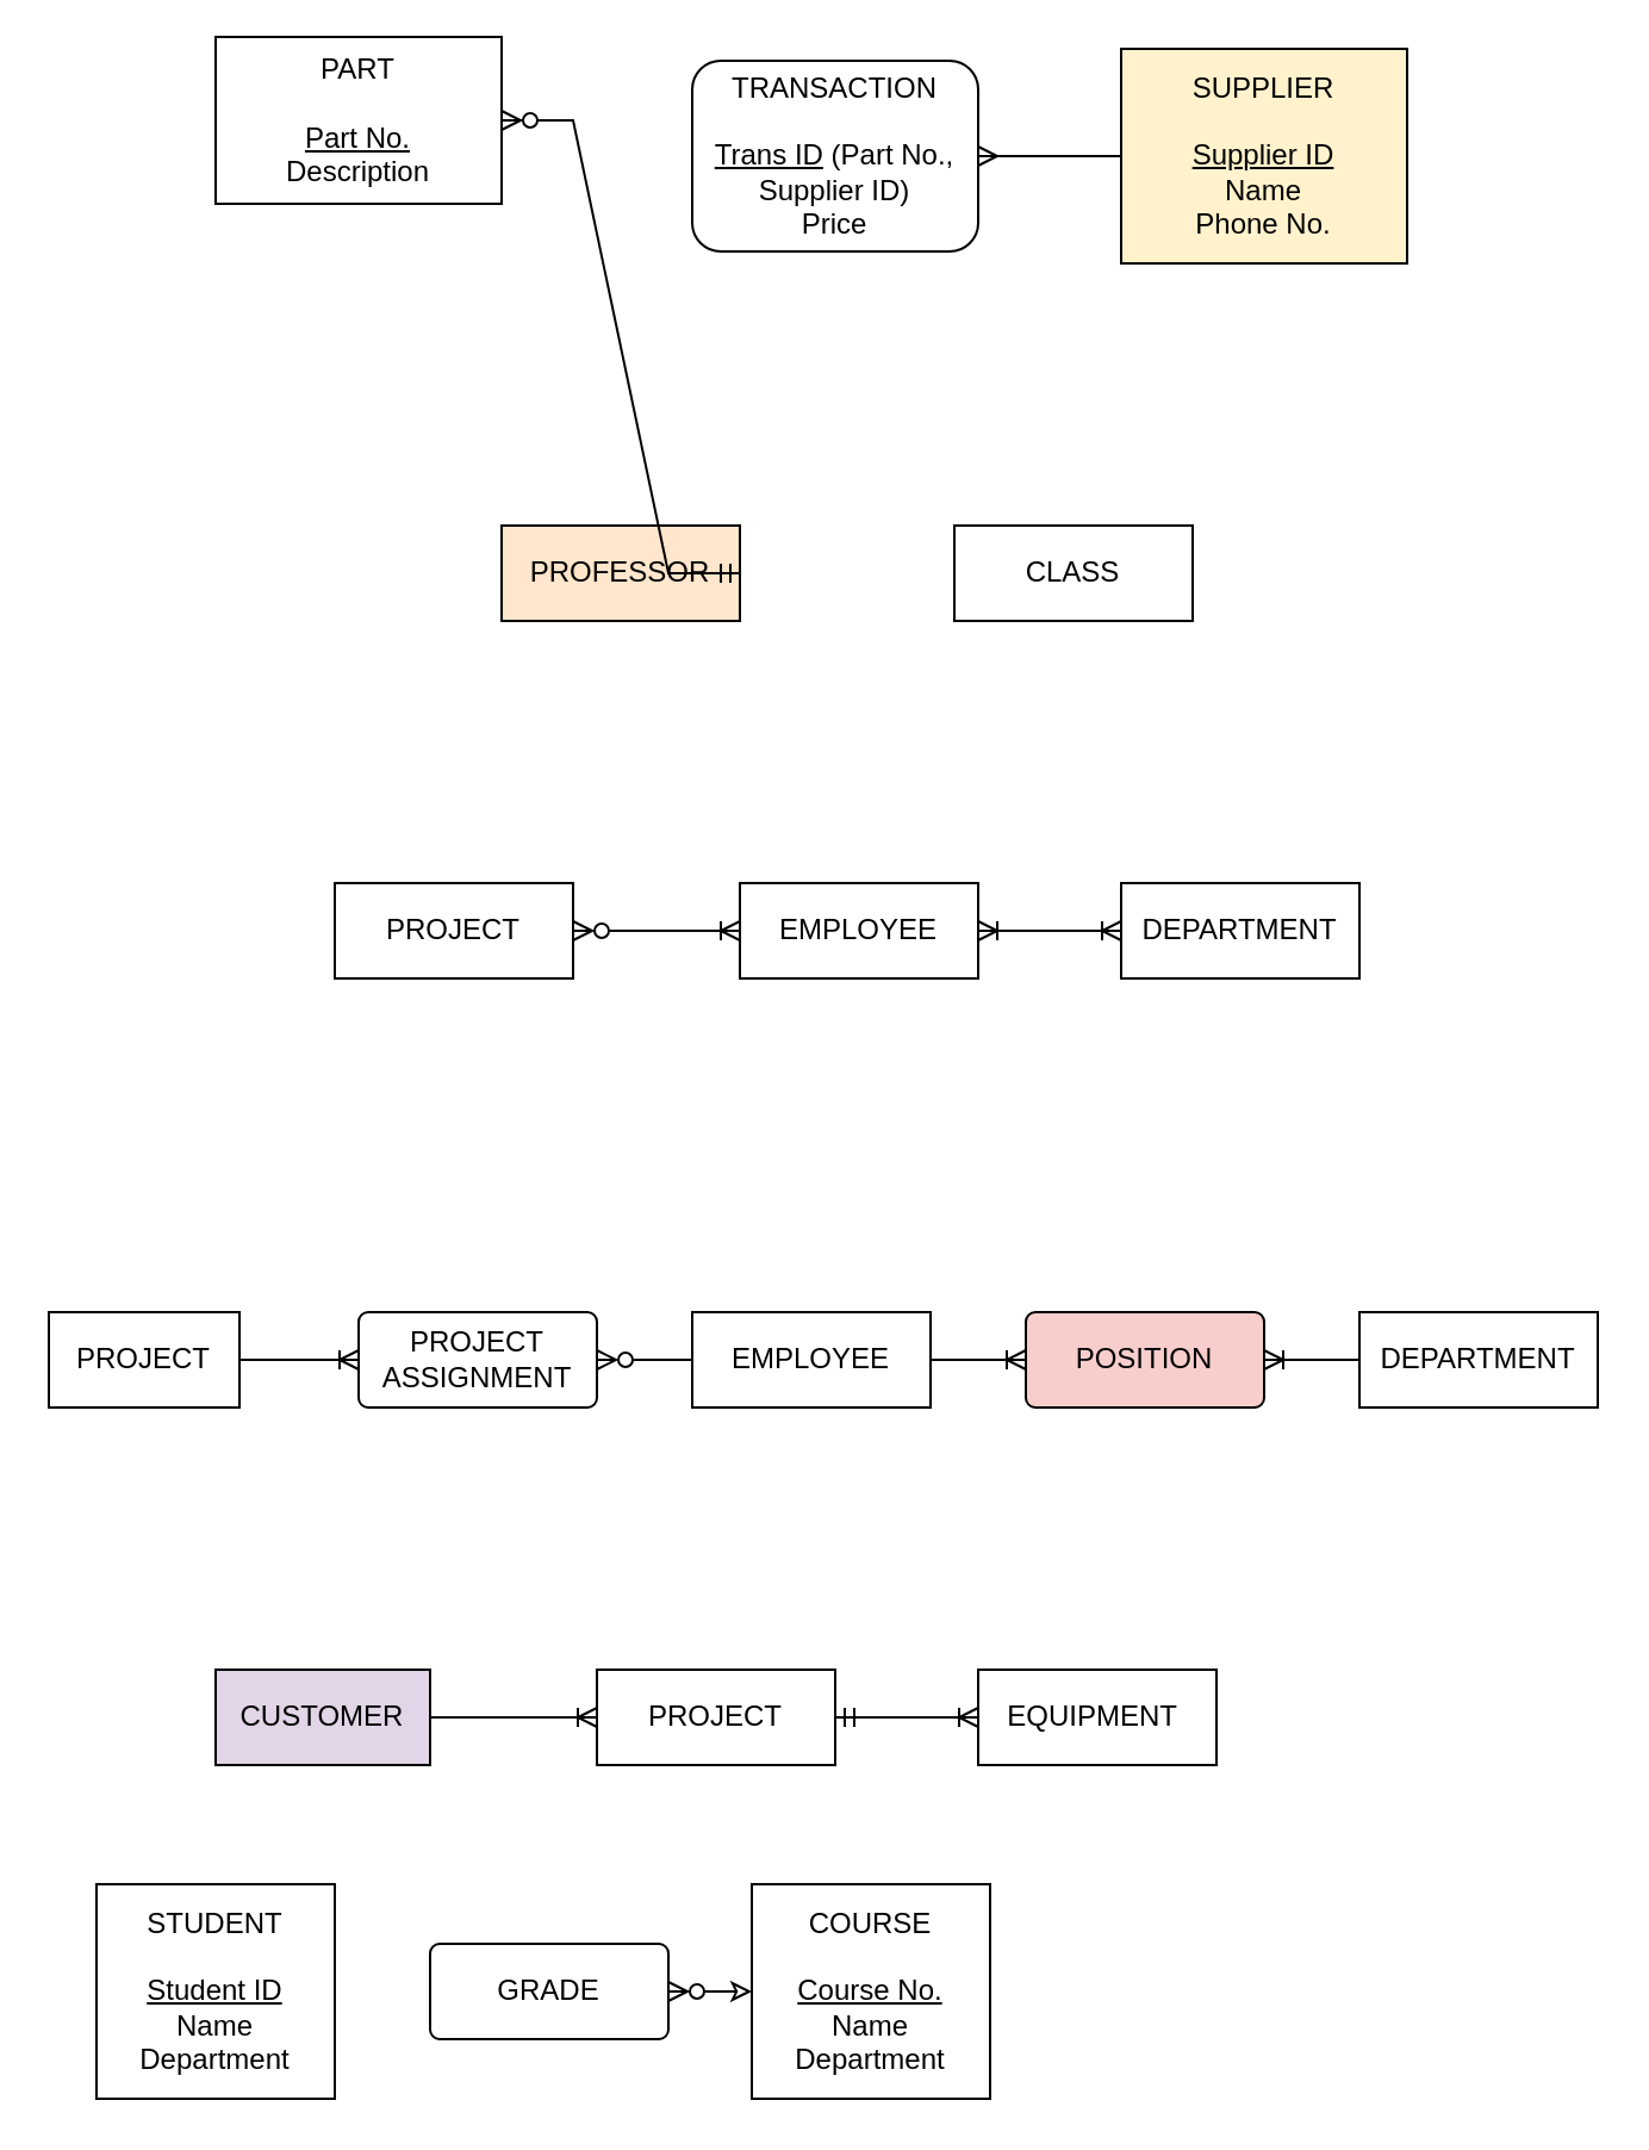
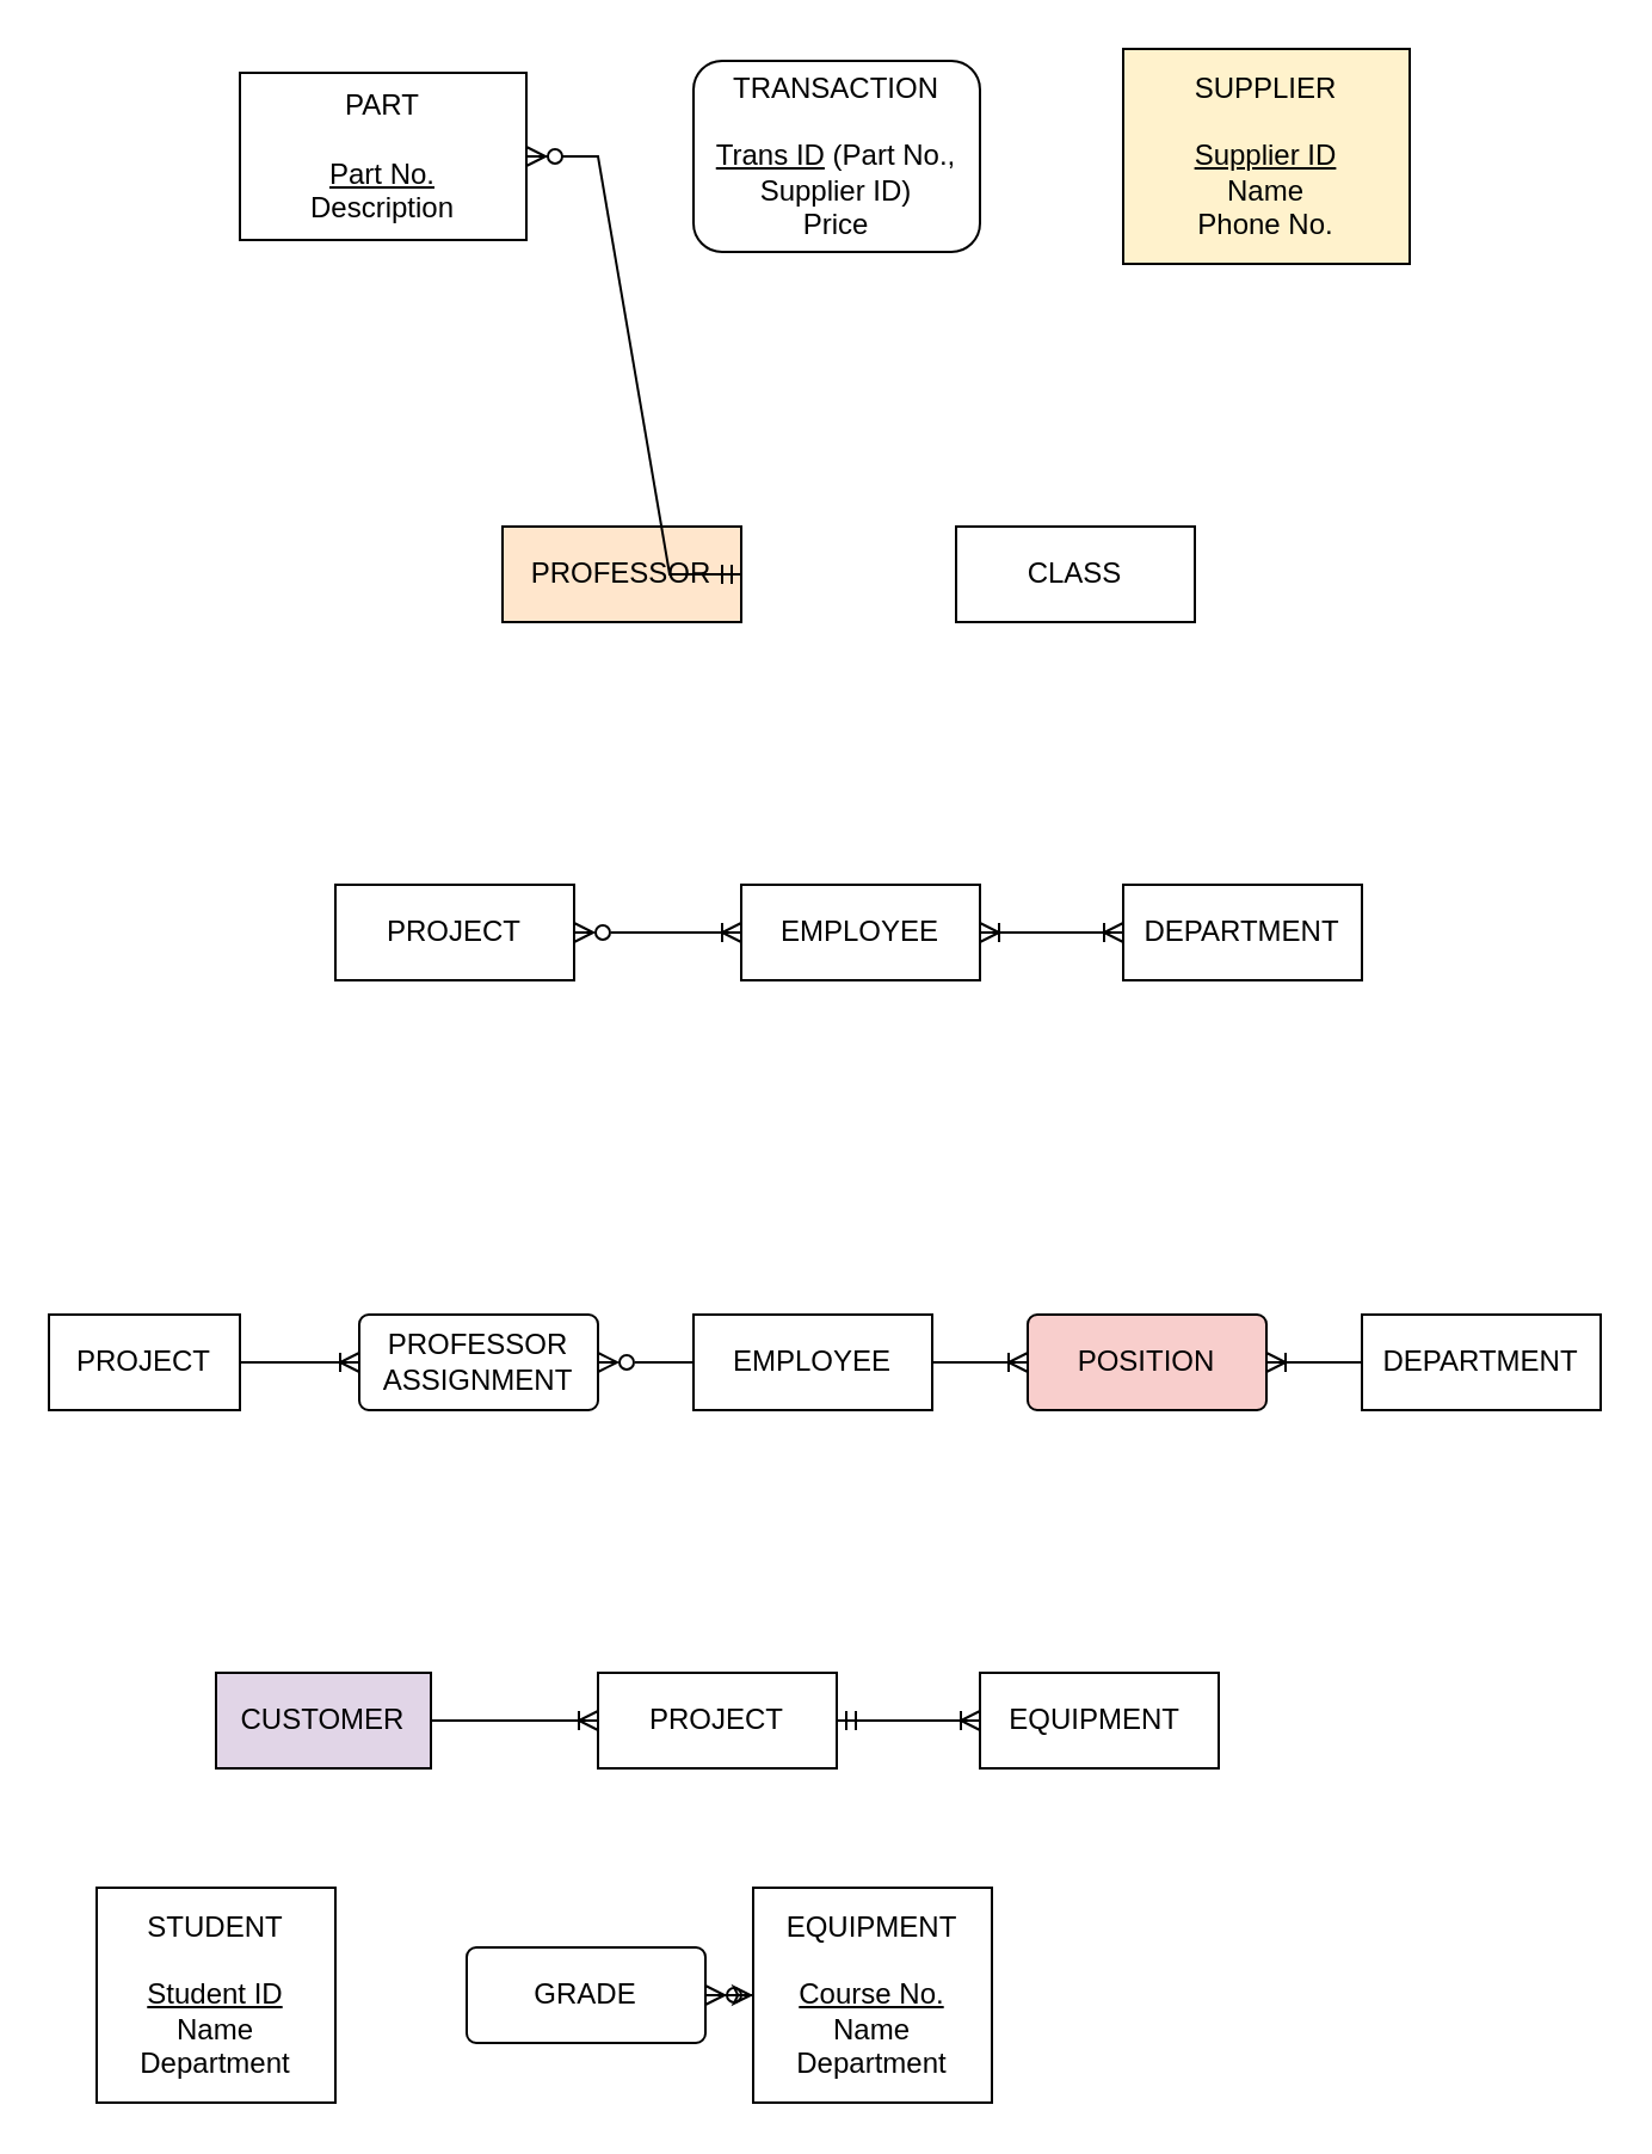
- <mxCell id="2" value="PART&lt;br&gt;&lt;br&gt;&lt;u&gt;Part No.&lt;br&gt;&lt;/u&gt;Description" style="rounded=0;whiteSpace=wrap;html=1;" vertex="1" parent="1"><mxGeometry x="90" y="15" width="120" height="70" as="geometry" /></mxCell>
+ <mxCell id="2" value="PART&lt;br&gt;&lt;br&gt;&lt;u&gt;Part No.&lt;br&gt;&lt;/u&gt;Description" style="rounded=0;whiteSpace=wrap;html=1;" vertex="1" parent="1"><mxGeometry x="100" y="30" width="120" height="70" as="geometry" /></mxCell>
- <mxCell id="5" value="" style="edgeStyle=entityRelationEdgeStyle;fontSize=12;html=1;endArrow=ERmany;rounded=0;exitX=0;exitY=0.5;exitDx=0;exitDy=0;entryX=1;entryY=0.5;entryDx=0;entryDy=0;" edge="1" parent="1" source="3" target="4"><mxGeometry width="100" height="100" relative="1" as="geometry"><mxPoint x="370" y="250" as="sourcePoint" /><mxPoint x="470" y="150" as="targetPoint" /></mxGeometry></mxCell>
- <mxCell id="20" value="PROJECT&lt;br&gt;ASSIGNMENT" style="rounded=1;arcSize=10;whiteSpace=wrap;html=1;align=center;" vertex="1" parent="1"><mxGeometry x="150" y="550" width="100" height="40" as="geometry" /></mxCell>
+ <mxCell id="20" value="PROFESSOR&lt;br&gt;ASSIGNMENT" style="rounded=1;arcSize=10;whiteSpace=wrap;html=1;align=center;" vertex="1" parent="1"><mxGeometry x="150" y="550" width="100" height="40" as="geometry" /></mxCell>
- <mxCell id="31" value="GRADE" style="rounded=1;arcSize=10;whiteSpace=wrap;html=1;align=center;" vertex="1" parent="1"><mxGeometry x="180" y="815" width="100" height="40" as="geometry" /></mxCell>
+ <mxCell id="31" value="GRADE" style="rounded=1;arcSize=10;whiteSpace=wrap;html=1;align=center;" vertex="1" parent="1"><mxGeometry x="195" y="815" width="100" height="40" as="geometry" /></mxCell>
- <mxCell id="29" value="COURSE&lt;br&gt;&lt;br&gt;&lt;u style=&quot;border-color: var(--border-color);&quot;&gt;Course No.&lt;/u&gt;&lt;br style=&quot;border-color: var(--border-color);&quot;&gt;Name&lt;br style=&quot;border-color: var(--border-color);&quot;&gt;Department" style="whiteSpace=wrap;html=1;align=center;" vertex="1" parent="1"><mxGeometry x="315" y="790" width="100" height="90" as="geometry" /></mxCell>
+ <mxCell id="29" value="EQUIPMENT&lt;br&gt;&lt;br&gt;&lt;u style=&quot;border-color: var(--border-color);&quot;&gt;Course No.&lt;/u&gt;&lt;br style=&quot;border-color: var(--border-color);&quot;&gt;Name&lt;br style=&quot;border-color: var(--border-color);&quot;&gt;Department" style="whiteSpace=wrap;html=1;align=center;" vertex="1" parent="1"><mxGeometry x="315" y="790" width="100" height="90" as="geometry" /></mxCell>
